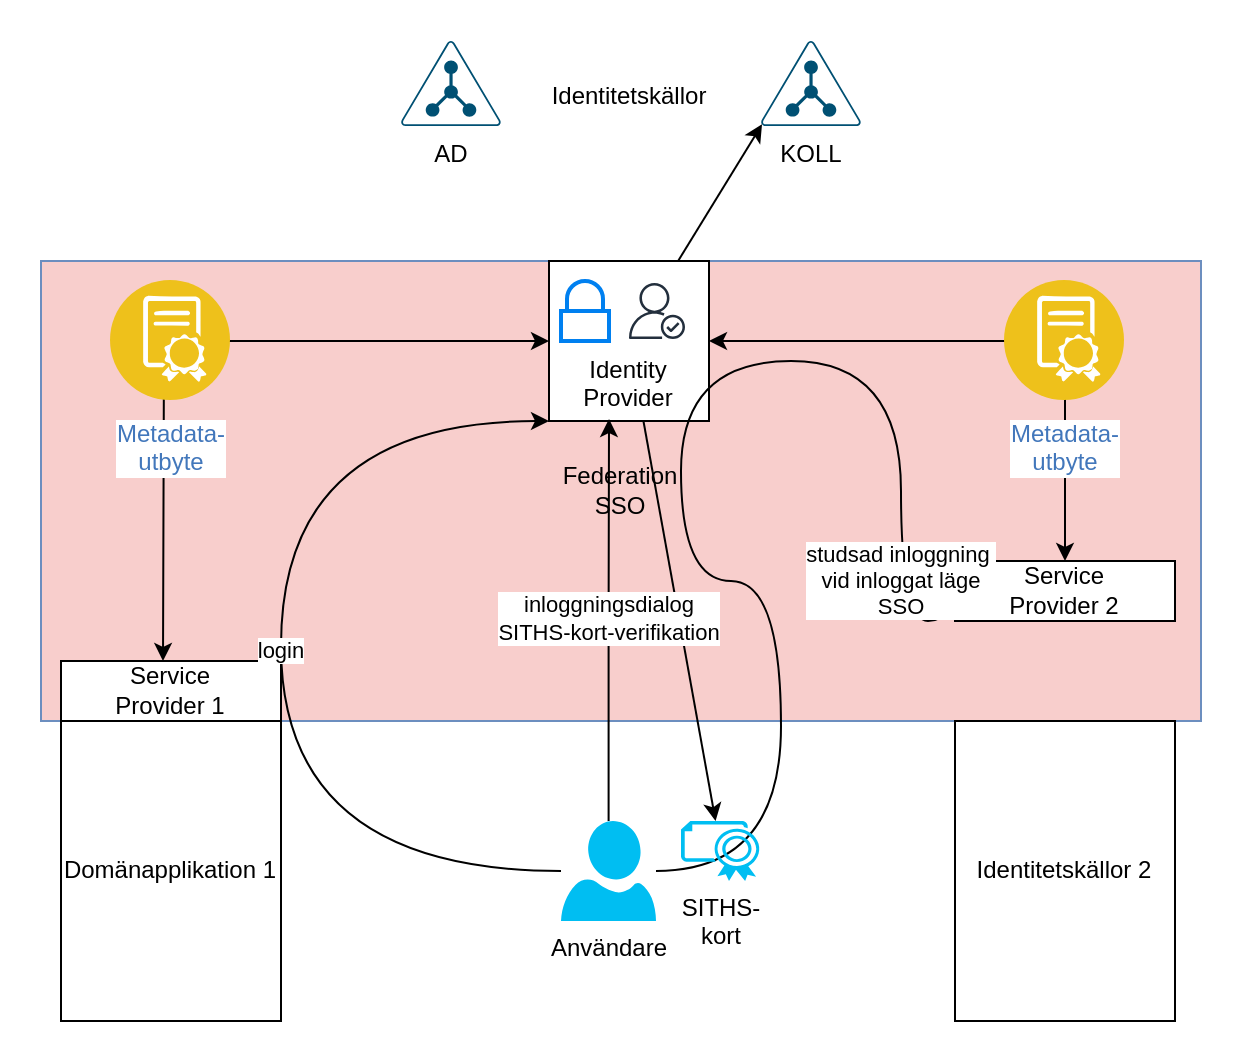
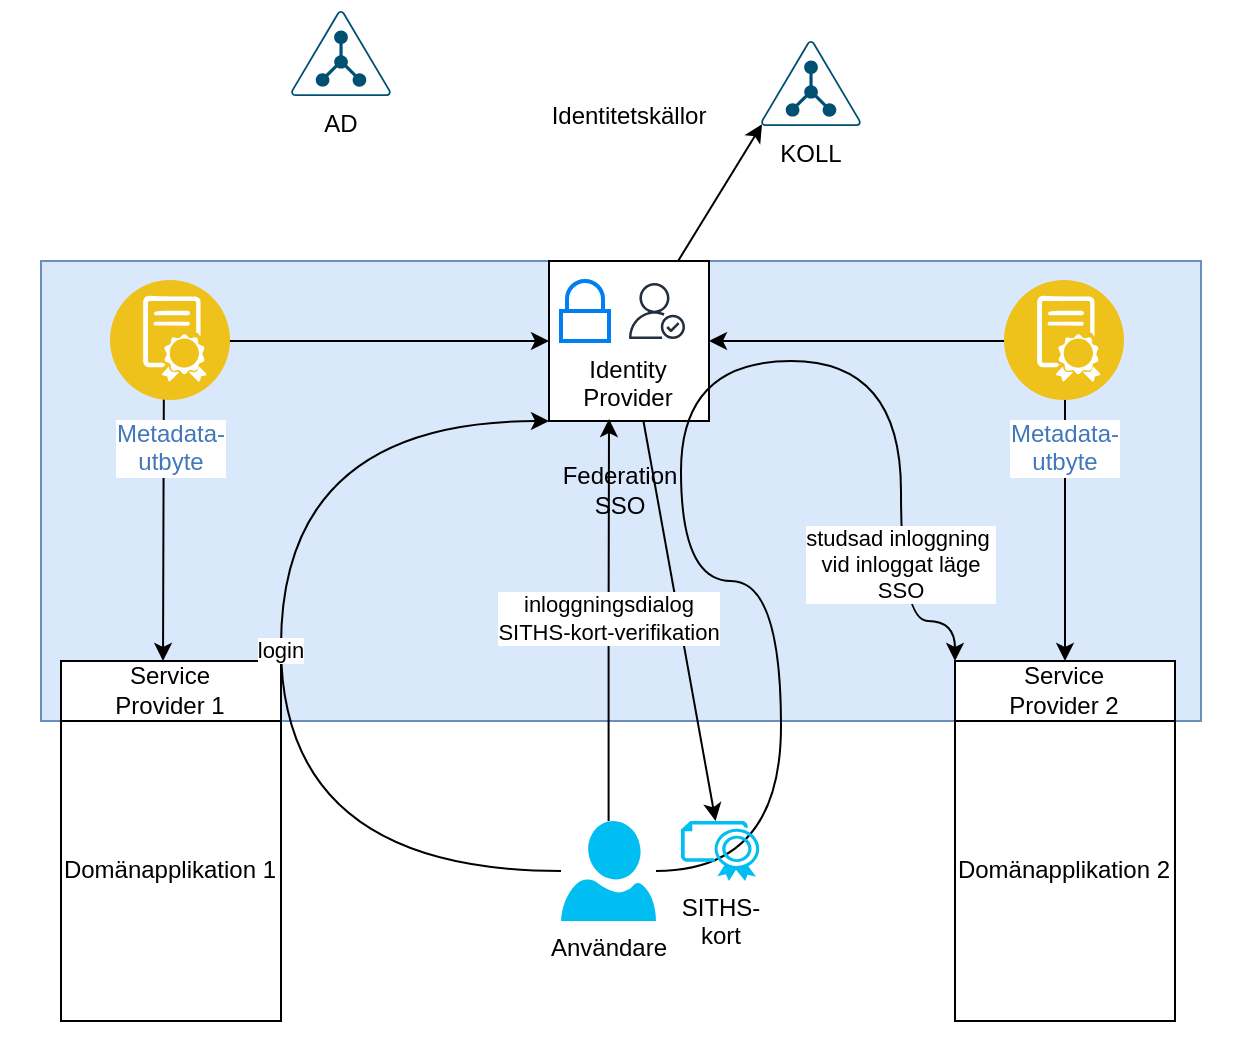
- <mxCell id="3" value="AD" style="points=[[0.5,0,0],[0.765,0.48,0],[0.99,0.98,0],[0.5,1,0],[0.01,0.98,0],[0.235,0.48,0]];verticalLabelPosition=bottom;sketch=0;html=1;verticalAlign=top;aspect=fixed;align=center;pointerEvents=1;shape=mxgraph.cisco19.ldap;fillColor=#005073;strokeColor=none;" parent="1" vertex="1"><mxGeometry x="200" y="20" width="50" height="42.5" as="geometry" /></mxCell>
+ <mxCell id="3" value="AD" style="points=[[0.5,0,0],[0.765,0.48,0],[0.99,0.98,0],[0.5,1,0],[0.01,0.98,0],[0.235,0.48,0]];verticalLabelPosition=bottom;sketch=0;html=1;verticalAlign=top;aspect=fixed;align=center;pointerEvents=1;shape=mxgraph.cisco19.ldap;fillColor=#005073;strokeColor=none;" parent="1" vertex="1"><mxGeometry x="145" y="5" width="50" height="42.5" as="geometry" /></mxCell>
- <mxCell id="11" value="Identitetskällor" style="text;html=1;align=center;verticalAlign=middle;resizable=0;points=[];autosize=1;strokeColor=none;fillColor=none;" parent="1" vertex="1"><mxGeometry x="264" y="32.5" width="100" height="30" as="geometry" /></mxCell>
+ <mxCell id="11" value="Identitetskällor" style="text;html=1;align=center;verticalAlign=middle;resizable=0;points=[];autosize=1;strokeColor=none;fillColor=none;" parent="1" vertex="1"><mxGeometry x="264" y="42.5" width="100" height="30" as="geometry" /></mxCell>
- <mxCell id="2" value="Federation&lt;div&gt;SSO&lt;/div&gt;" style="rounded=0;whiteSpace=wrap;html=1;fillColor=#f8cecc;strokeColor=#6c8ebf;" parent="1" vertex="1"><mxGeometry x="20" y="130" width="580" height="230" as="geometry" /></mxCell>
+ <mxCell id="2" value="Federation&lt;div&gt;SSO&lt;/div&gt;" style="rounded=0;whiteSpace=wrap;html=1;fillColor=#dae8fc;strokeColor=#6c8ebf;" parent="1" vertex="1"><mxGeometry x="20" y="130" width="580" height="230" as="geometry" /></mxCell>
- <mxCell id="14" value="Service&lt;div&gt;Provider 2&lt;/div&gt;" style="rounded=0;whiteSpace=wrap;html=1;" parent="1" vertex="1"><mxGeometry x="477" y="280" width="110" height="30" as="geometry" /></mxCell>
+ <mxCell id="14" value="Service&lt;div&gt;Provider 2&lt;/div&gt;" style="rounded=0;whiteSpace=wrap;html=1;" parent="1" vertex="1"><mxGeometry x="477" y="330" width="110" height="30" as="geometry" /></mxCell>
- <mxCell id="15" value="Identitetskällor 2" style="rounded=0;whiteSpace=wrap;html=1;" parent="1" vertex="1"><mxGeometry x="477" y="360" width="110" height="150" as="geometry" /></mxCell>
+ <mxCell id="15" value="Domänapplikation 2" style="rounded=0;whiteSpace=wrap;html=1;" parent="1" vertex="1"><mxGeometry x="477" y="360" width="110" height="150" as="geometry" /></mxCell>
